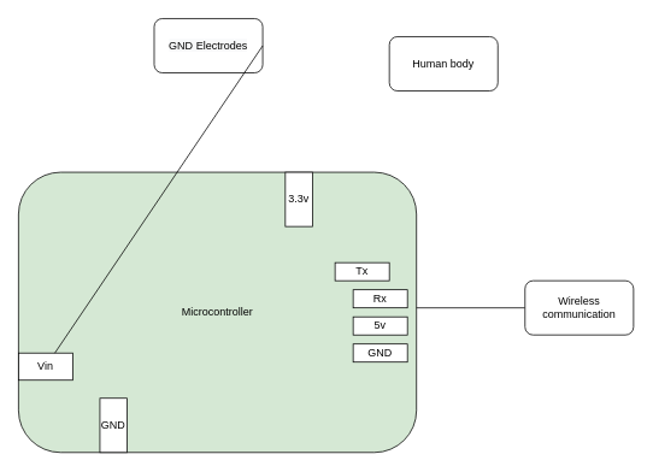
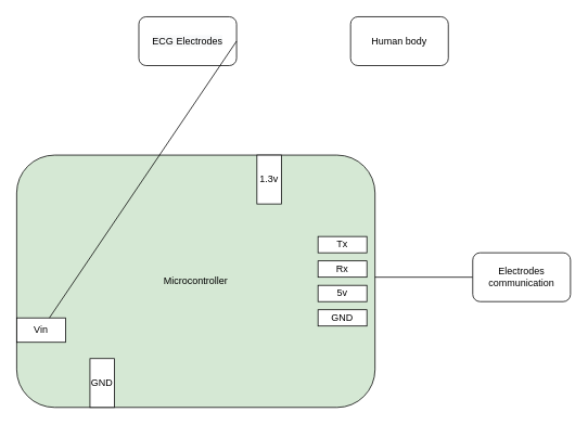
- <mxCell id="12" value="&lt;span style=&quot;color: rgb(0, 0, 0); font-family: Helvetica; font-size: 12px; font-style: normal; font-variant-ligatures: normal; font-variant-caps: normal; font-weight: 400; letter-spacing: normal; orphans: 2; text-align: center; text-indent: 0px; text-transform: none; widows: 2; word-spacing: 0px; -webkit-text-stroke-width: 0px; caret-color: rgb(0, 189, 184); background-color: rgb(248, 249, 250); text-decoration-thickness: initial; text-decoration-style: initial; text-decoration-color: initial; float: none; display: inline !important; user-select: auto;&quot;&gt;GND Electrodes&lt;/span&gt;" style="rounded=1;whiteSpace=wrap;html=1;" vertex="1" parent="1"><mxGeometry x="170" y="20" width="120" height="60" as="geometry" /></mxCell>
+ <mxCell id="12" value="&lt;span style=&quot;color: rgb(0, 0, 0); font-family: Helvetica; font-size: 12px; font-style: normal; font-variant-ligatures: normal; font-variant-caps: normal; font-weight: 400; letter-spacing: normal; orphans: 2; text-align: center; text-indent: 0px; text-transform: none; widows: 2; word-spacing: 0px; -webkit-text-stroke-width: 0px; caret-color: rgb(0, 189, 184); background-color: rgb(248, 249, 250); text-decoration-thickness: initial; text-decoration-style: initial; text-decoration-color: initial; float: none; display: inline !important; user-select: auto;&quot;&gt;ECG Electrodes&lt;/span&gt;" style="rounded=1;whiteSpace=wrap;html=1;" vertex="1" parent="1"><mxGeometry x="170" y="20" width="120" height="60" as="geometry" /></mxCell>
- <mxCell id="13" value="Human body" style="rounded=1;whiteSpace=wrap;html=1;" vertex="1" parent="1"><mxGeometry x="430" y="40" width="120" height="60" as="geometry" /></mxCell>
+ <mxCell id="13" value="Human body" style="rounded=1;whiteSpace=wrap;html=1;" vertex="1" parent="1"><mxGeometry x="430" y="20" width="120" height="60" as="geometry" /></mxCell>
- <mxCell id="9" value="3.3v" style="rounded=0;whiteSpace=wrap;html=1;direction=west;" vertex="1" parent="1"><mxGeometry x="315" y="190" width="30" height="60" as="geometry" /></mxCell>
+ <mxCell id="9" value="1.3v" style="rounded=0;whiteSpace=wrap;html=1;direction=west;" vertex="1" parent="1"><mxGeometry x="315" y="190" width="30" height="60" as="geometry" /></mxCell>
- <mxCell id="6" value="Tx" style="rounded=0;whiteSpace=wrap;html=1;" vertex="1" parent="1"><mxGeometry x="370" y="290" width="60" height="20" as="geometry" /></mxCell>
+ <mxCell id="6" value="Tx" style="rounded=0;whiteSpace=wrap;html=1;" vertex="1" parent="1"><mxGeometry x="390" y="290" width="60" height="20" as="geometry" /></mxCell>
- <mxCell id="11" value="Wireless communication" style="rounded=1;whiteSpace=wrap;html=1;" vertex="1" parent="1"><mxGeometry x="580" y="310" width="120" height="60" as="geometry" /></mxCell>
+ <mxCell id="11" value="Electrodes communication" style="rounded=1;whiteSpace=wrap;html=1;" vertex="1" parent="1"><mxGeometry x="580" y="310" width="120" height="60" as="geometry" /></mxCell>
